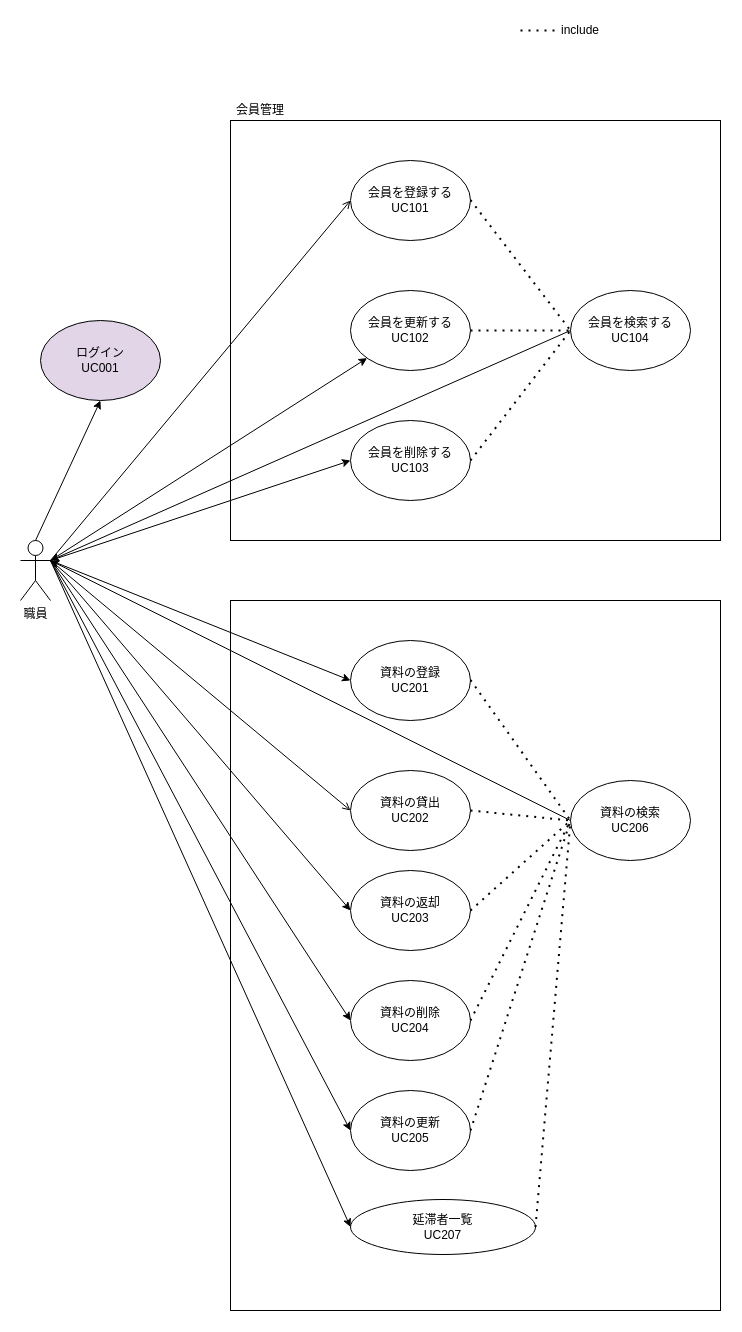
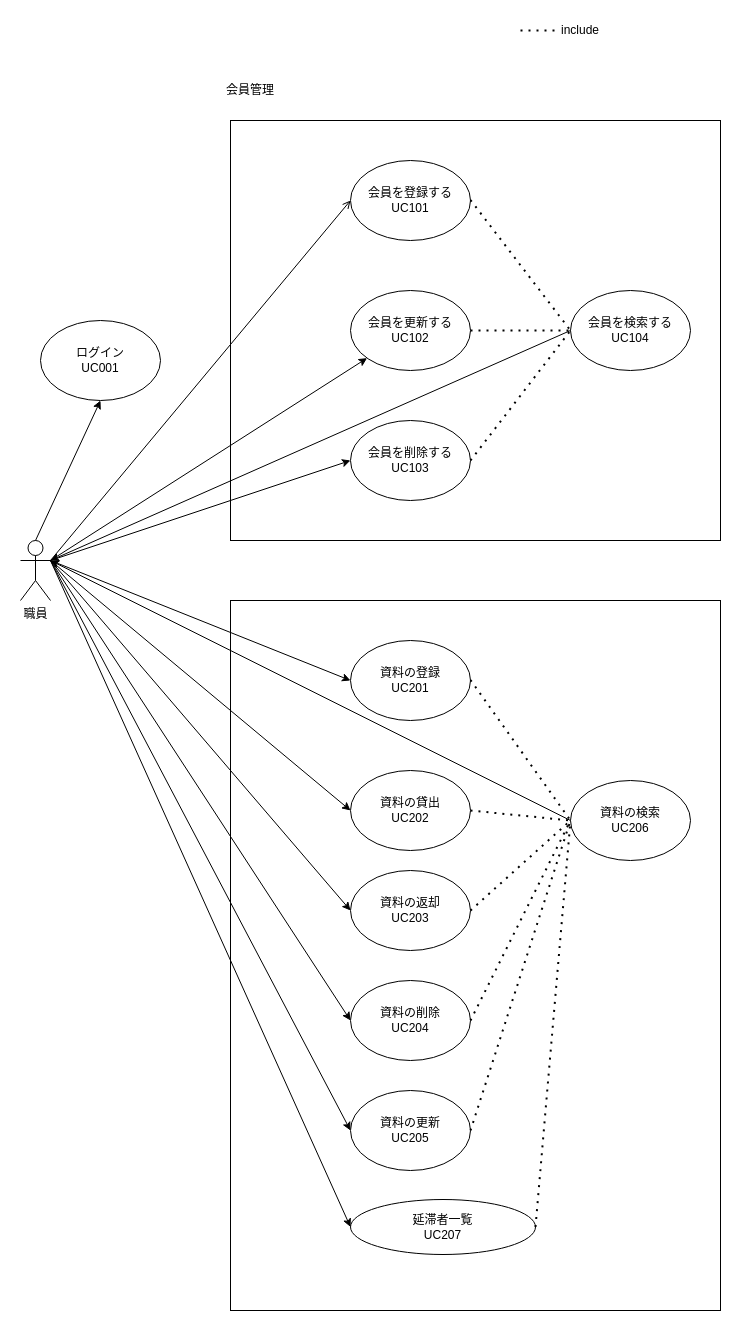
- <mxCell id="17" value="会員管理" style="text;html=1;strokeColor=none;fillColor=none;align=center;verticalAlign=middle;whiteSpace=wrap;rounded=0;" parent="1" vertex="1"><mxGeometry x="230" y="100" width="60" height="20" as="geometry" /></mxCell>
+ <mxCell id="17" value="会員管理" style="text;html=1;strokeColor=none;fillColor=none;align=center;verticalAlign=middle;whiteSpace=wrap;rounded=0;" parent="1" vertex="1"><mxGeometry x="220" y="80" width="60" height="20" as="geometry" /></mxCell>
- <mxCell id="35" value="ログイン&lt;br&gt;UC001" style="ellipse;whiteSpace=wrap;html=1;fillColor=#e1d5e7;" parent="1" vertex="1"><mxGeometry x="40" y="320" width="120" height="80" as="geometry" /></mxCell>
+ <mxCell id="35" value="ログイン&lt;br&gt;UC001" style="ellipse;whiteSpace=wrap;html=1;" parent="1" vertex="1"><mxGeometry x="40" y="320" width="120" height="80" as="geometry" /></mxCell>
- <mxCell id="32" value="" style="endArrow=open;html=1;entryX=0;entryY=0.5;entryDx=0;entryDy=0;exitX=1;exitY=0.333;exitDx=0;exitDy=0;exitPerimeter=0;" parent="1" source="3" target="12" edge="1"><mxGeometry width="50" height="50" relative="1" as="geometry"><mxPoint x="90" y="780" as="sourcePoint" /><mxPoint x="250" y="900" as="targetPoint" /></mxGeometry></mxCell>
+ <mxCell id="32" value="" style="endArrow=classic;html=1;entryX=0;entryY=0.5;entryDx=0;entryDy=0;exitX=1;exitY=0.333;exitDx=0;exitDy=0;exitPerimeter=0;" parent="1" source="3" target="12" edge="1"><mxGeometry width="50" height="50" relative="1" as="geometry"><mxPoint x="90" y="780" as="sourcePoint" /><mxPoint x="250" y="900" as="targetPoint" /></mxGeometry></mxCell>
